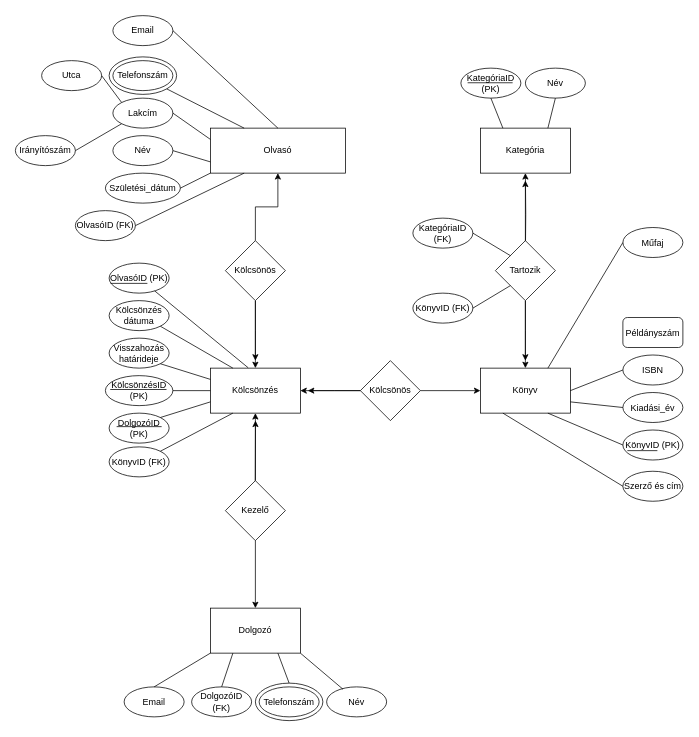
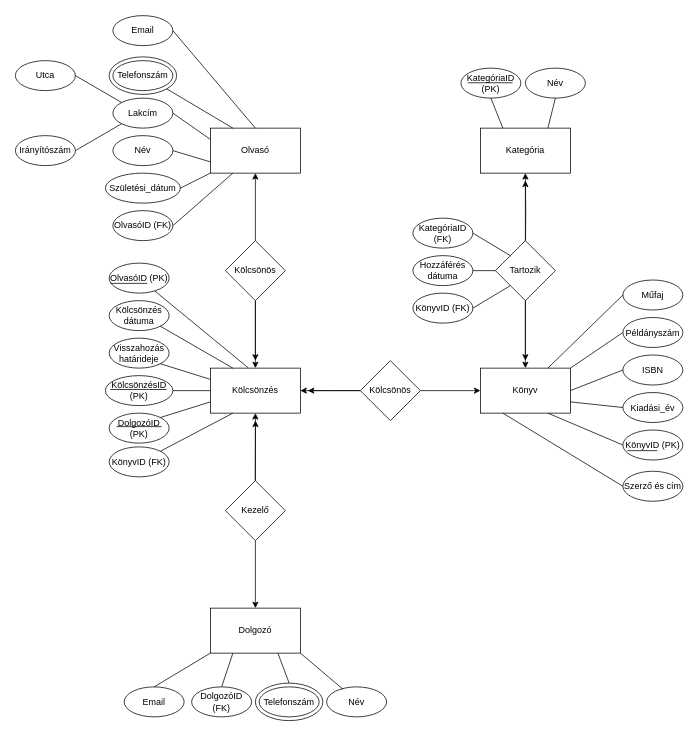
- <mxCell id="38" value="Utca" style="ellipse;whiteSpace=wrap;html=1;" vertex="1" parent="1"><mxGeometry x="55" y="80" width="80" height="40" as="geometry" /></mxCell>
+ <mxCell id="38" value="Utca" style="ellipse;whiteSpace=wrap;html=1;" vertex="1" parent="1"><mxGeometry x="20" y="80" width="80" height="40" as="geometry" /></mxCell>
- <mxCell id="6" value="Olvasó" style="rounded=0;whiteSpace=wrap;html=1;" vertex="1" parent="1"><mxGeometry x="280" y="170" width="180" height="60" as="geometry" /></mxCell>
+ <mxCell id="6" value="Olvasó" style="rounded=0;whiteSpace=wrap;html=1;" vertex="1" parent="1"><mxGeometry y="170" width="120" height="60" as="geometry" x="280" /></mxCell>
- <mxCell id="16" value="Olvasó&lt;span data-darkreader-inline-color=&quot;&quot; data-darkreader-inline-bgcolor=&quot;&quot; style=&quot;background-color: initial; color: rgb(0, 0, 0); --darkreader-inline-bgcolor: initial; --darkreader-inline-color: #e8e6e3;&quot;&gt;ID (FK)&lt;/span&gt;" style="ellipse;whiteSpace=wrap;html=1;" vertex="1" parent="1"><mxGeometry x="100" y="280" width="80" height="40" as="geometry" /></mxCell>
+ <mxCell id="16" value="Olvasó&lt;span data-darkreader-inline-color=&quot;&quot; data-darkreader-inline-bgcolor=&quot;&quot; style=&quot;background-color: initial; color: rgb(0, 0, 0); --darkreader-inline-bgcolor: initial; --darkreader-inline-color: #e8e6e3;&quot;&gt;ID (FK)&lt;/span&gt;" style="ellipse;whiteSpace=wrap;html=1;" vertex="1" parent="1"><mxGeometry x="150" y="280" width="80" height="40" as="geometry" /></mxCell>
- <mxCell id="52" value="Műfaj" style="ellipse;whiteSpace=wrap;html=1;" vertex="1" parent="1"><mxGeometry x="830" y="302.5" width="80" height="40" as="geometry" /></mxCell>
+ <mxCell id="52" value="Műfaj" style="ellipse;whiteSpace=wrap;html=1;" vertex="1" parent="1"><mxGeometry x="830" y="372.5" width="80" height="40" as="geometry" /></mxCell>
+ <mxCell id="85" value="Hozzáférés dátuma" style="ellipse;whiteSpace=wrap;html=1;" vertex="1" parent="1"><mxGeometry x="550" y="340" width="80" height="40" as="geometry" /></mxCell>
+ <mxCell id="86" value="" style="endArrow=none;html=1;rounded=0;exitX=0;exitY=0.5;exitDx=0;exitDy=0;entryX=1;entryY=0.5;entryDx=0;entryDy=0;" edge="1" parent="1" source="27" target="85"><mxGeometry width="50" height="50" relative="1" as="geometry"><mxPoint x="710" y="450" as="sourcePoint" /><mxPoint x="630" y="360" as="targetPoint" /></mxGeometry></mxCell>
- <mxCell id="48" value="Példányszám" style="whiteSpace=wrap;html=1;rounded=1;" vertex="1" parent="1"><mxGeometry x="830" y="422.5" width="80" height="40" as="geometry" /></mxCell>
+ <mxCell id="48" value="Példányszám" style="ellipse;whiteSpace=wrap;html=1;" vertex="1" parent="1"><mxGeometry x="830" y="422.5" width="80" height="40" as="geometry" /></mxCell>
+ <mxCell id="60" value="" style="endArrow=none;html=1;rounded=0;entryX=1;entryY=0;entryDx=0;entryDy=0;exitX=0;exitY=0.5;exitDx=0;exitDy=0;" edge="1" parent="1" source="48" target="3"><mxGeometry width="50" height="50" relative="1" as="geometry"><mxPoint x="660" y="590" as="sourcePoint" /><mxPoint x="673" y="561" as="targetPoint" /></mxGeometry></mxCell>
